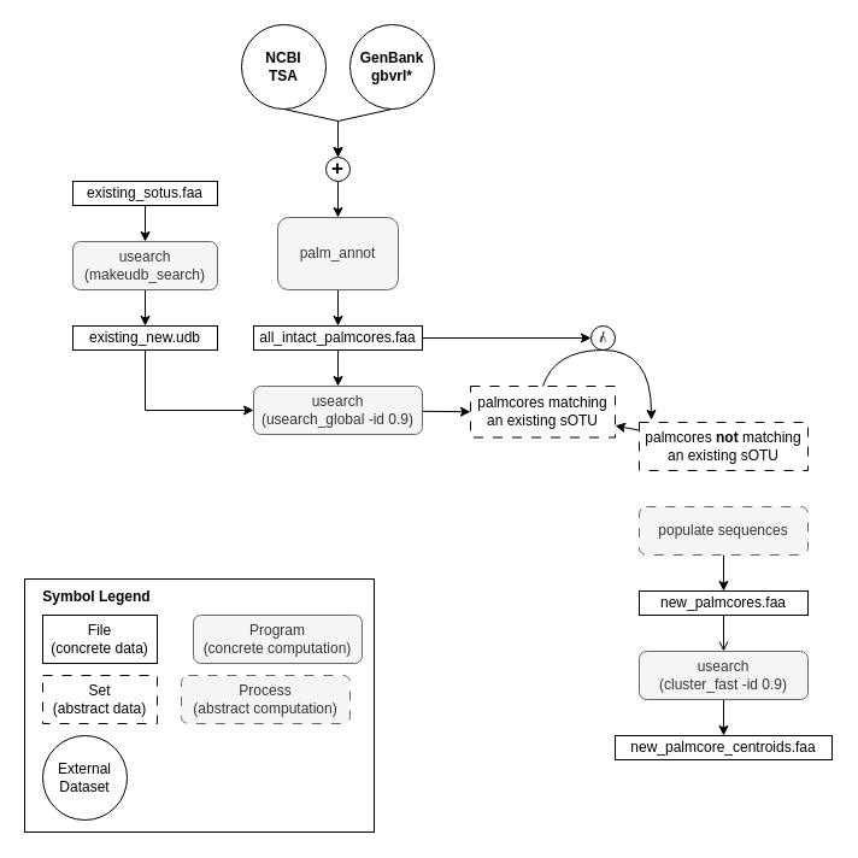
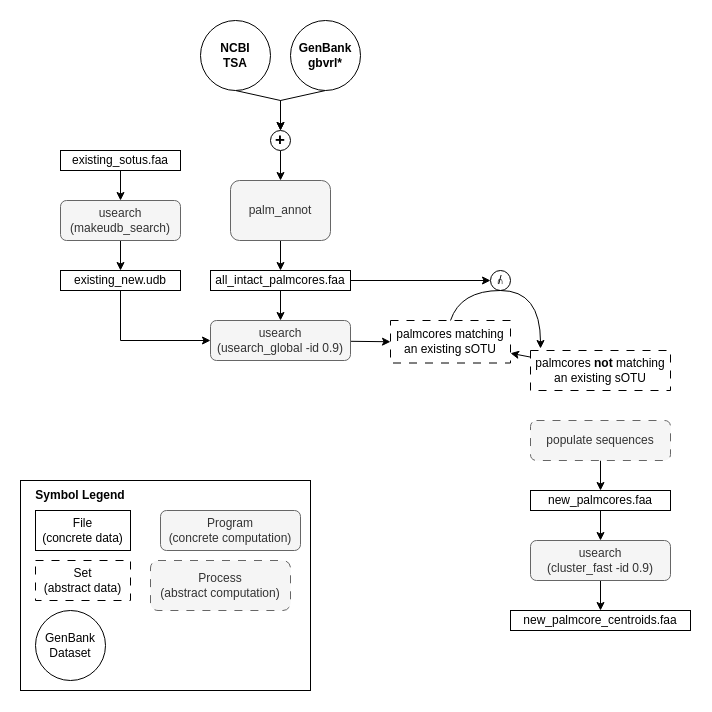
- <mxCell id="36" style="edgeStyle=none;rounded=0;orthogonalLoop=1;jettySize=auto;html=1;entryX=0.5;entryY=0;entryDx=0;entryDy=0;endArrow=open;" edge="1" parent="1" source="37" target="39"><mxGeometry relative="1" as="geometry" /></mxCell>
+ <mxCell id="36" style="edgeStyle=none;rounded=0;orthogonalLoop=1;jettySize=auto;html=1;entryX=0.5;entryY=0;entryDx=0;entryDy=0;" edge="1" parent="1" source="37" target="39"><mxGeometry relative="1" as="geometry" /></mxCell>
- <mxCell id="33" value="&lt;div&gt;Process&lt;/div&gt;&lt;div&gt;(abstract computation)&lt;br&gt;&lt;/div&gt;" style="rounded=1;whiteSpace=wrap;html=1;fillColor=#f5f5f5;strokeColor=#666666;fontColor=#333333;dashed=1;dashPattern=8 8;" vertex="1" parent="1"><mxGeometry x="150" y="560" width="140" height="40" as="geometry" /></mxCell>
+ <mxCell id="33" value="&lt;div&gt;Process&lt;/div&gt;&lt;div&gt;(abstract computation)&lt;br&gt;&lt;/div&gt;" style="rounded=1;whiteSpace=wrap;html=1;fillColor=#f5f5f5;strokeColor=#666666;fontColor=#333333;dashed=1;dashPattern=8 8;" vertex="1" parent="1"><mxGeometry x="150" y="560" width="140" height="50" as="geometry" /></mxCell>
- <mxCell id="23" value="&lt;div&gt;External&lt;/div&gt;&lt;div&gt;Dataset&lt;br&gt;&lt;/div&gt;" style="ellipse;whiteSpace=wrap;html=1;aspect=fixed;" vertex="1" parent="1"><mxGeometry x="35" y="610" width="70" height="70" as="geometry" /></mxCell>
+ <mxCell id="23" value="&lt;div&gt;GenBank&lt;/div&gt;&lt;div&gt;Dataset&lt;br&gt;&lt;/div&gt;" style="ellipse;whiteSpace=wrap;html=1;aspect=fixed;" vertex="1" parent="1"><mxGeometry x="35" y="610" width="70" height="70" as="geometry" /></mxCell>
